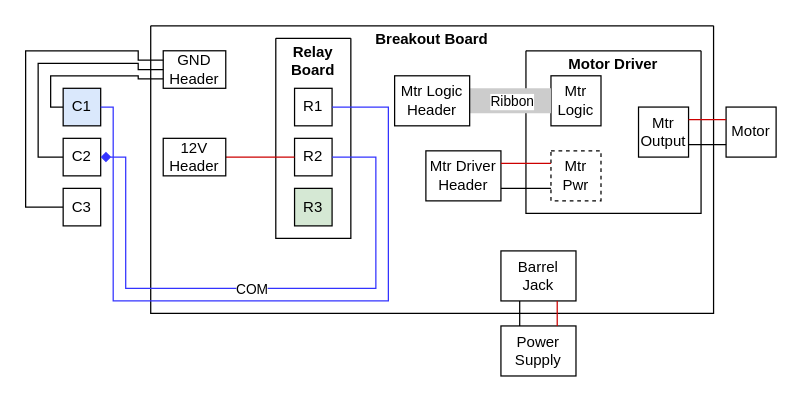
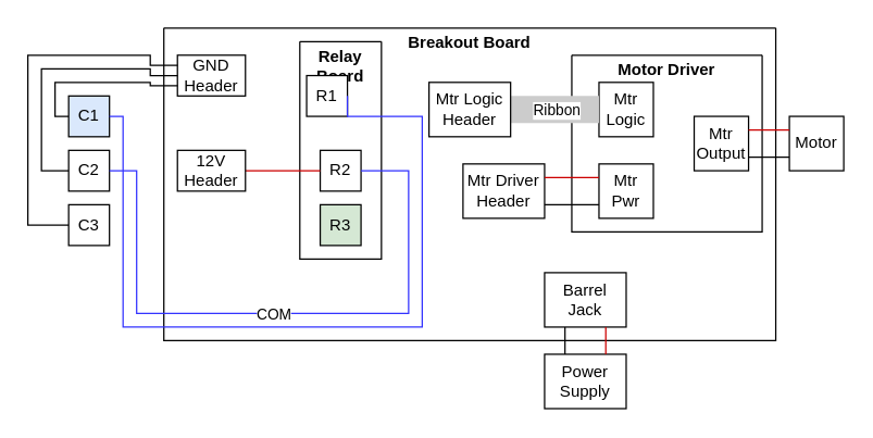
- <mxCell id="6" value="R1" style="whiteSpace=wrap;html=1;aspect=fixed;" parent="3" vertex="1"><mxGeometry x="15" y="40" width="30" height="30" as="geometry" /></mxCell>
+ <mxCell id="6" value="R1" style="whiteSpace=wrap;html=1;aspect=fixed;" parent="3" vertex="1"><mxGeometry x="5" y="25" width="30" height="30" as="geometry" /></mxCell>
- <mxCell id="27" style="edgeStyle=orthogonalEdgeStyle;rounded=0;orthogonalLoop=1;jettySize=auto;html=1;exitX=1;exitY=0.5;exitDx=0;exitDy=0;entryX=1;entryY=0.5;entryDx=0;entryDy=0;endArrow=diamond;startFill=0;strokeColor=#3333FF;" parent="1" source="5" target="24" edge="1"><mxGeometry relative="1" as="geometry"><Array as="points"><mxPoint x="300" y="125" /><mxPoint x="300" y="230" /><mxPoint x="100" y="230" /><mxPoint x="100" y="125" /></Array></mxGeometry></mxCell>
+ <mxCell id="27" style="edgeStyle=orthogonalEdgeStyle;rounded=0;orthogonalLoop=1;jettySize=auto;html=1;exitX=1;exitY=0.5;exitDx=0;exitDy=0;entryX=1;entryY=0.5;entryDx=0;entryDy=0;endArrow=none;startFill=0;strokeColor=#3333FF;" parent="1" source="5" target="24" edge="1"><mxGeometry relative="1" as="geometry"><Array as="points"><mxPoint x="300" y="125" /><mxPoint x="300" y="230" /><mxPoint x="100" y="230" /><mxPoint x="100" y="125" /></Array></mxGeometry></mxCell>
- <mxCell id="8" value="Mtr Pwr" style="whiteSpace=wrap;html=1;aspect=fixed;dashed=1;" parent="7" vertex="1"><mxGeometry x="20" y="80" width="40" height="40" as="geometry" /></mxCell>
+ <mxCell id="8" value="Mtr Pwr" style="whiteSpace=wrap;html=1;aspect=fixed;" parent="7" vertex="1"><mxGeometry x="20" y="80" width="40" height="40" as="geometry" /></mxCell>
